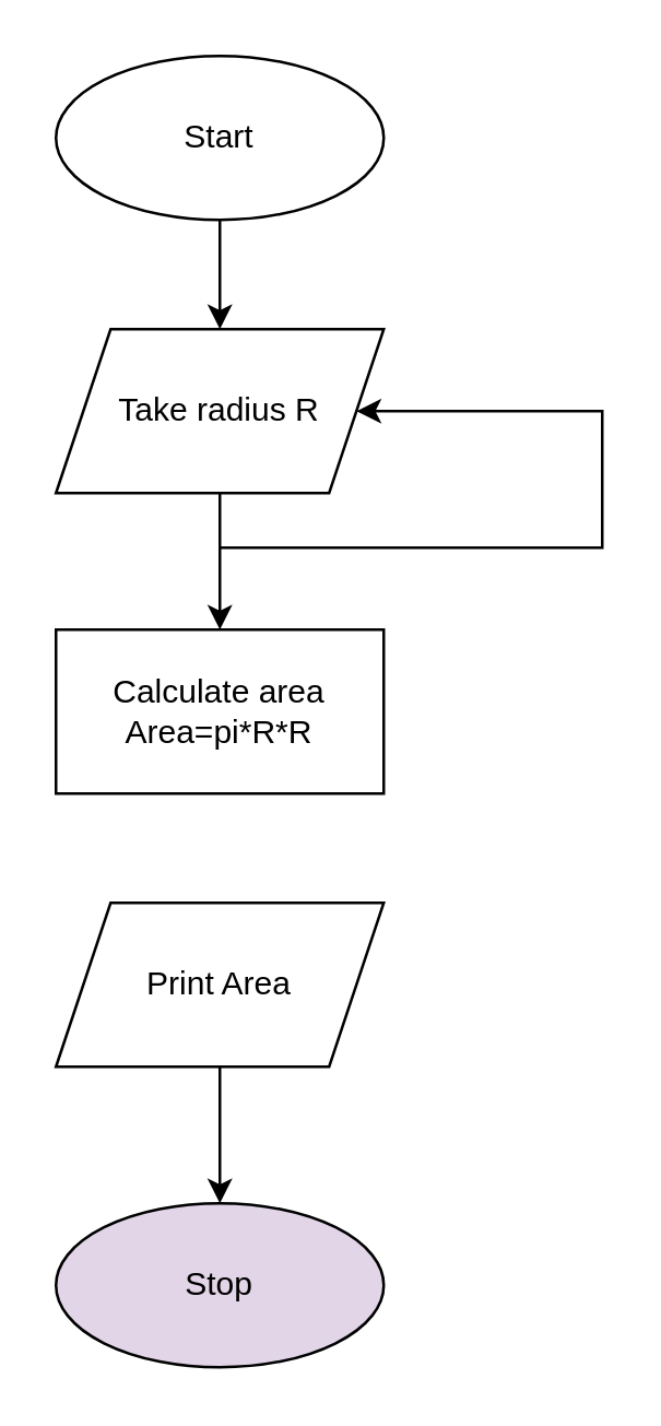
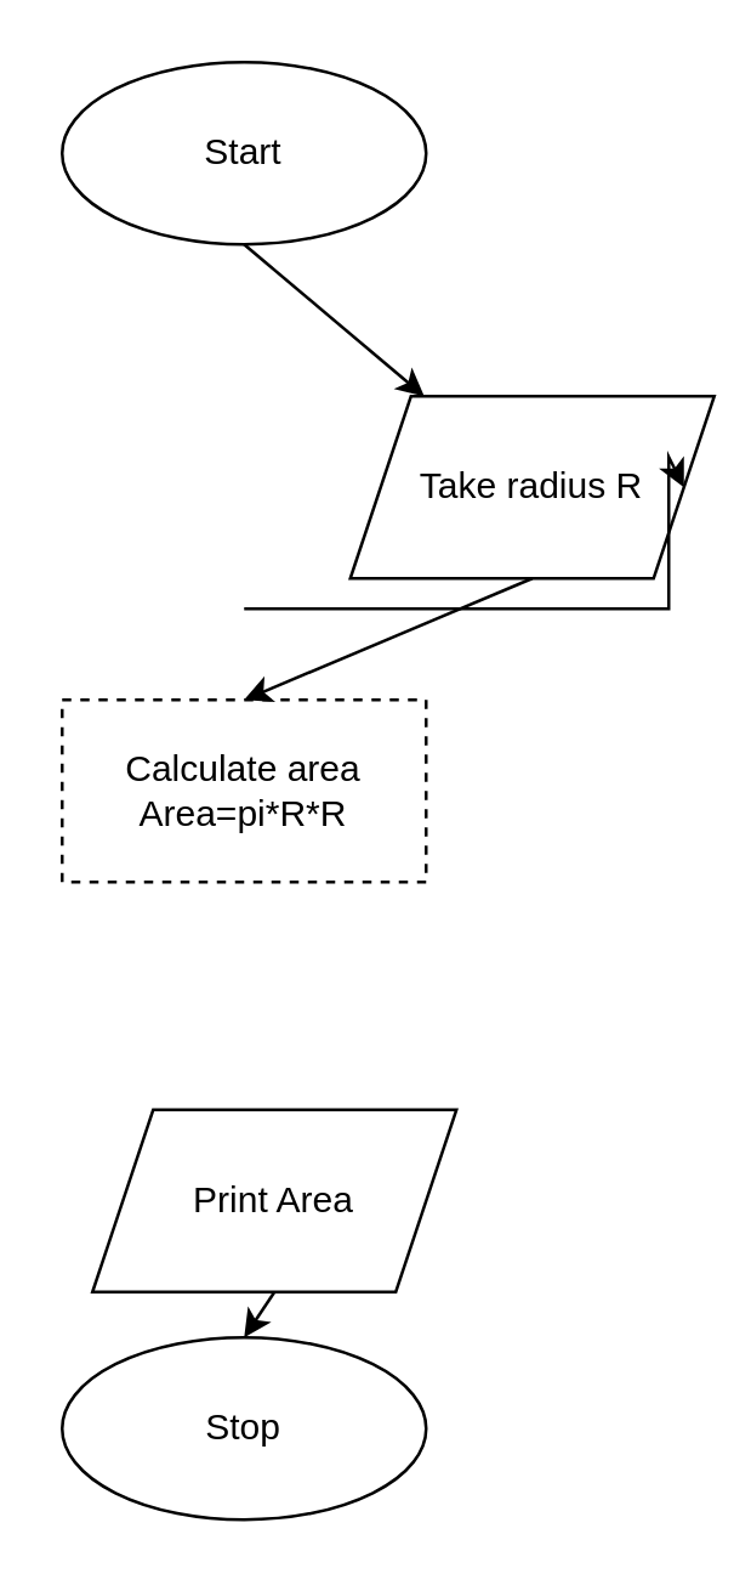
- <mxCell id="3" value="Take radius R" style="shape=parallelogram;perimeter=parallelogramPerimeter;whiteSpace=wrap;html=1;fixedSize=1;" parent="1" vertex="1"><mxGeometry x="20" y="120" width="120" height="60" as="geometry" /></mxCell>
+ <mxCell id="3" value="Take radius R" style="shape=parallelogram;perimeter=parallelogramPerimeter;whiteSpace=wrap;html=1;fixedSize=1;" parent="1" vertex="1"><mxGeometry x="115" y="130" width="120" height="60" as="geometry" /></mxCell>
- <mxCell id="4" value="Calculate area&lt;br&gt;Area=pi*R*R" style="rounded=0;whiteSpace=wrap;html=1;" parent="1" vertex="1"><mxGeometry x="20" y="230" width="120" height="60" as="geometry" /></mxCell>
+ <mxCell id="4" value="Calculate area&lt;br&gt;Area=pi*R*R" style="rounded=0;whiteSpace=wrap;html=1;dashed=1;" parent="1" vertex="1"><mxGeometry x="20" y="230" width="120" height="60" as="geometry" /></mxCell>
- <mxCell id="6" value="Print Area" style="shape=parallelogram;perimeter=parallelogramPerimeter;whiteSpace=wrap;html=1;fixedSize=1;" parent="1" vertex="1"><mxGeometry x="20" y="330" width="120" height="60" as="geometry" /></mxCell>
+ <mxCell id="6" value="Print Area" style="shape=parallelogram;perimeter=parallelogramPerimeter;whiteSpace=wrap;html=1;fixedSize=1;" parent="1" vertex="1"><mxGeometry x="30" y="365" width="120" height="60" as="geometry" /></mxCell>
- <mxCell id="10" value="Stop" style="ellipse;whiteSpace=wrap;html=1;fillColor=#e1d5e7;" vertex="1" parent="1"><mxGeometry x="20" y="440" width="120" height="60" as="geometry" /></mxCell>
+ <mxCell id="10" value="Stop" style="ellipse;whiteSpace=wrap;html=1;" vertex="1" parent="1"><mxGeometry x="20" y="440" width="120" height="60" as="geometry" /></mxCell>
